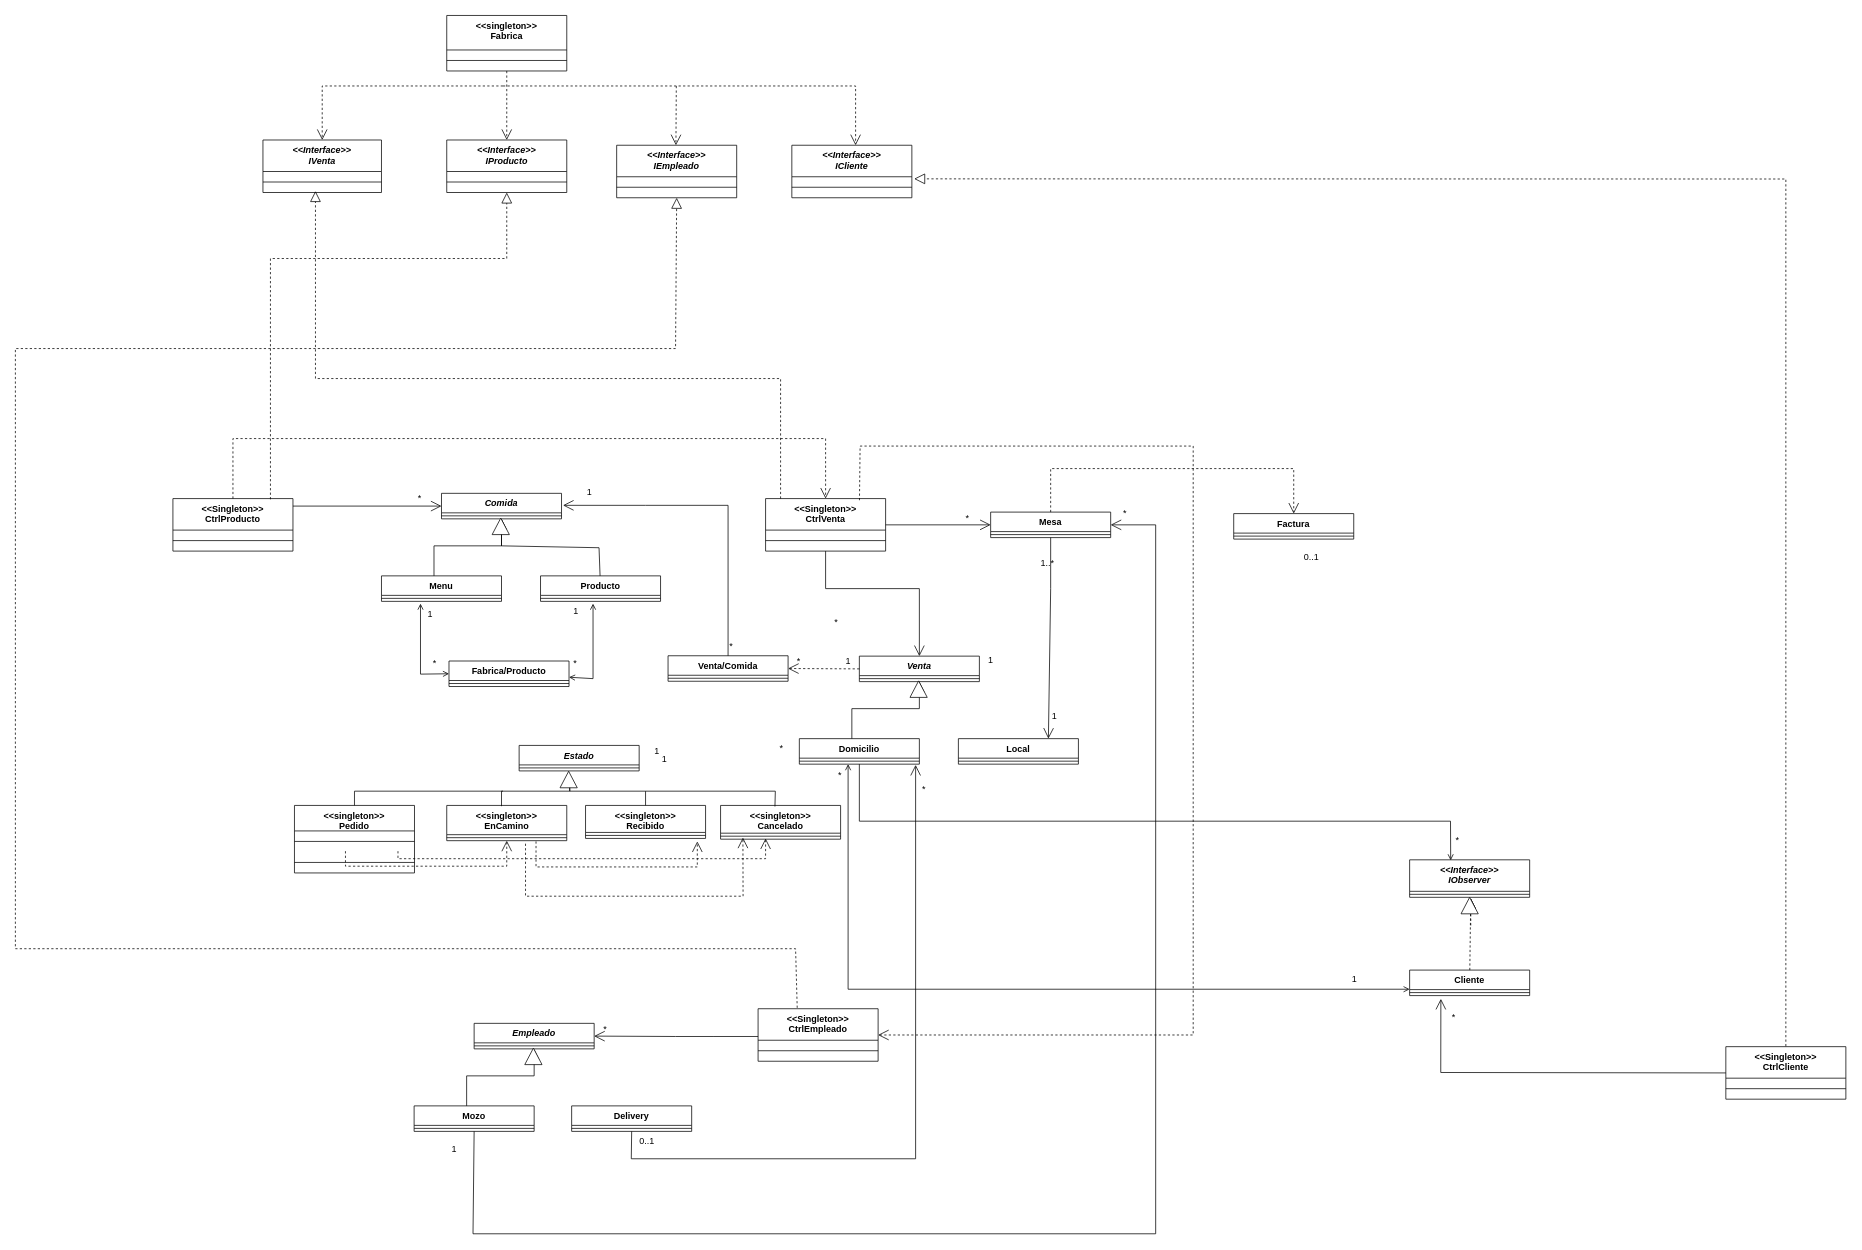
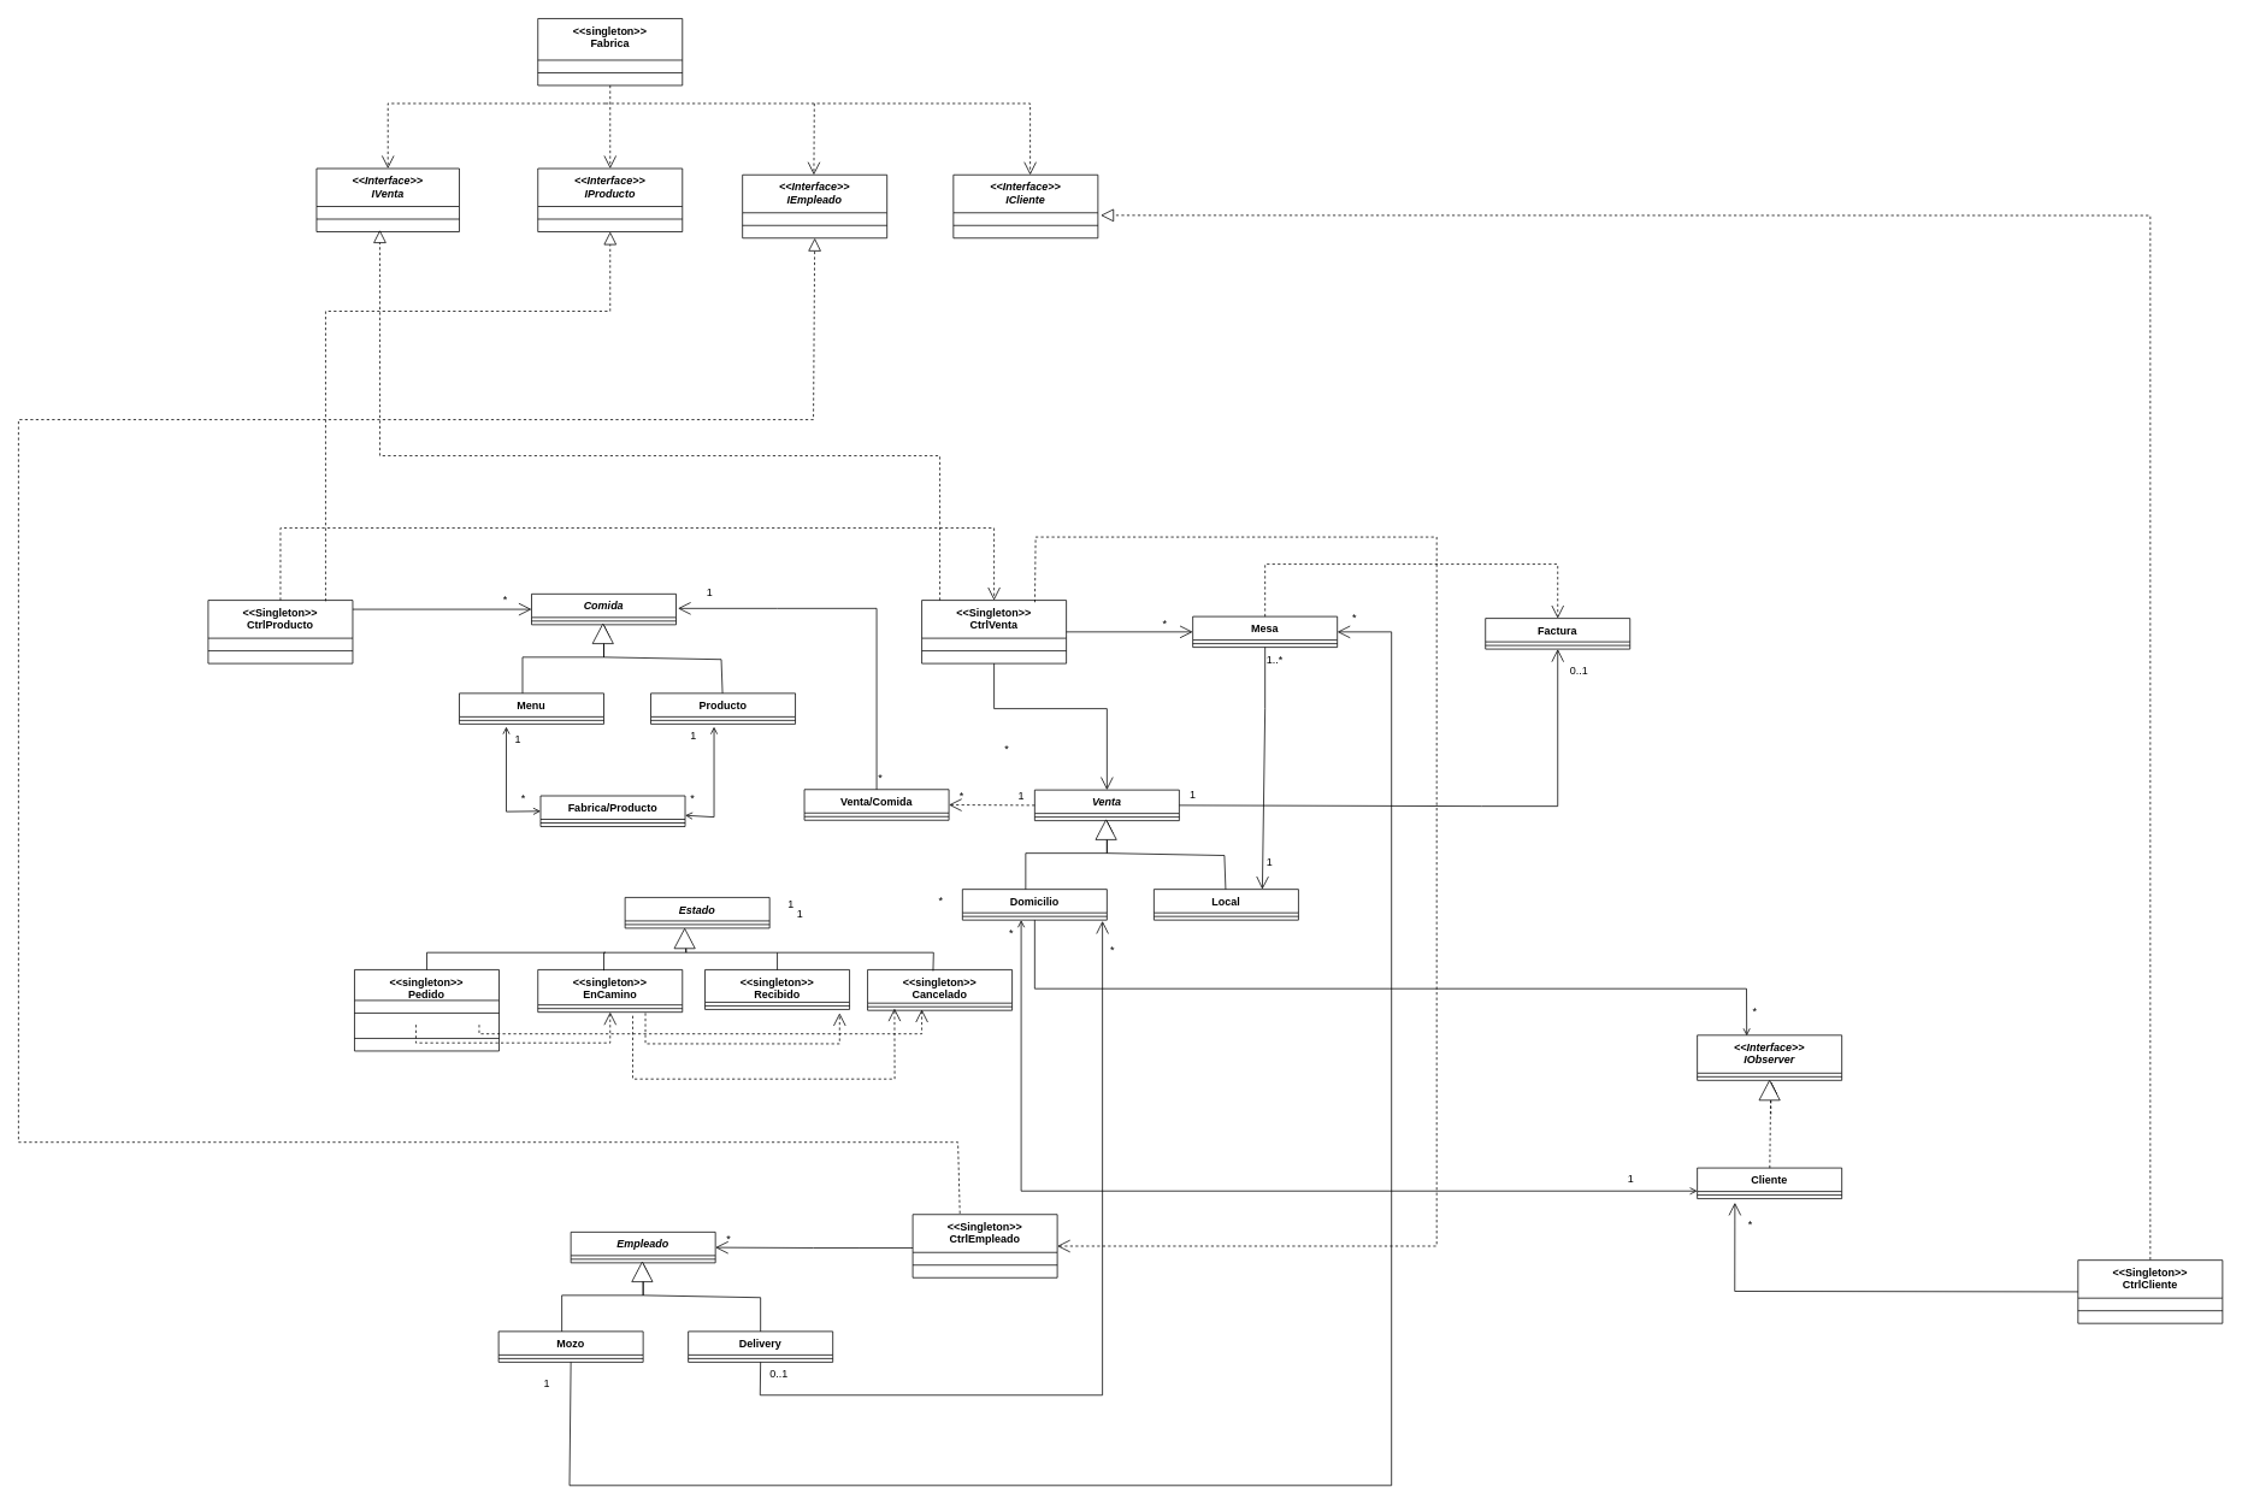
- <mxCell id="27" value="1..*&lt;br&gt;" style="text;html=1;resizable=0;points=[];autosize=1;align=left;verticalAlign=top;spacingTop=-4;" parent="1" vertex="1"><mxGeometry x="1385" y="740" width="30" height="20" as="geometry" /></mxCell>
+ <mxCell id="27" value="1..*&lt;br&gt;" style="text;html=1;resizable=0;points=[];autosize=1;align=left;verticalAlign=top;spacingTop=-4;" parent="1" vertex="1"><mxGeometry x="1400" y="720" width="30" height="20" as="geometry" /></mxCell>
+ <mxCell id="57" value="" style="endArrow=open;endFill=1;endSize=12;html=1;exitX=1;exitY=0.5;exitDx=0;exitDy=0;entryX=0.5;entryY=1;entryDx=0;entryDy=0;rounded=0;" parent="1" source="11" target="54" edge="1"><mxGeometry width="160" relative="1" as="geometry"><mxPoint x="1640" y="824" as="sourcePoint" /><mxPoint x="1637" y="1092" as="targetPoint" /><Array as="points"><mxPoint x="1640" y="892" /><mxPoint x="1724" y="892" /></Array></mxGeometry></mxCell>
+ <mxCell id="33" value="" style="endArrow=open;endFill=1;endSize=12;html=1;strokeWidth=1;entryX=0.5;entryY=1;entryDx=0;entryDy=0;rounded=0;" parent="1" source="30" target="11" edge="1"><mxGeometry width="160" relative="1" as="geometry"><mxPoint x="1350" y="974" as="sourcePoint" /><mxPoint x="1445" y="910.5" as="targetPoint" /><Array as="points"><mxPoint x="1355" y="946.5" /><mxPoint x="1225" y="944" /></Array></mxGeometry></mxCell>
+ <mxCell id="47" value="" style="endArrow=open;endFill=1;endSize=12;html=1;strokeWidth=1;entryX=0.5;entryY=1;entryDx=0;entryDy=0;rounded=0;" parent="1" source="44" target="40" edge="1"><mxGeometry width="160" relative="1" as="geometry"><mxPoint x="836.5" y="1463.5" as="sourcePoint" /><mxPoint x="931.5" y="1400" as="targetPoint" /><Array as="points"><mxPoint x="841.5" y="1436" /><mxPoint x="711.5" y="1433.5" /></Array></mxGeometry></mxCell>
